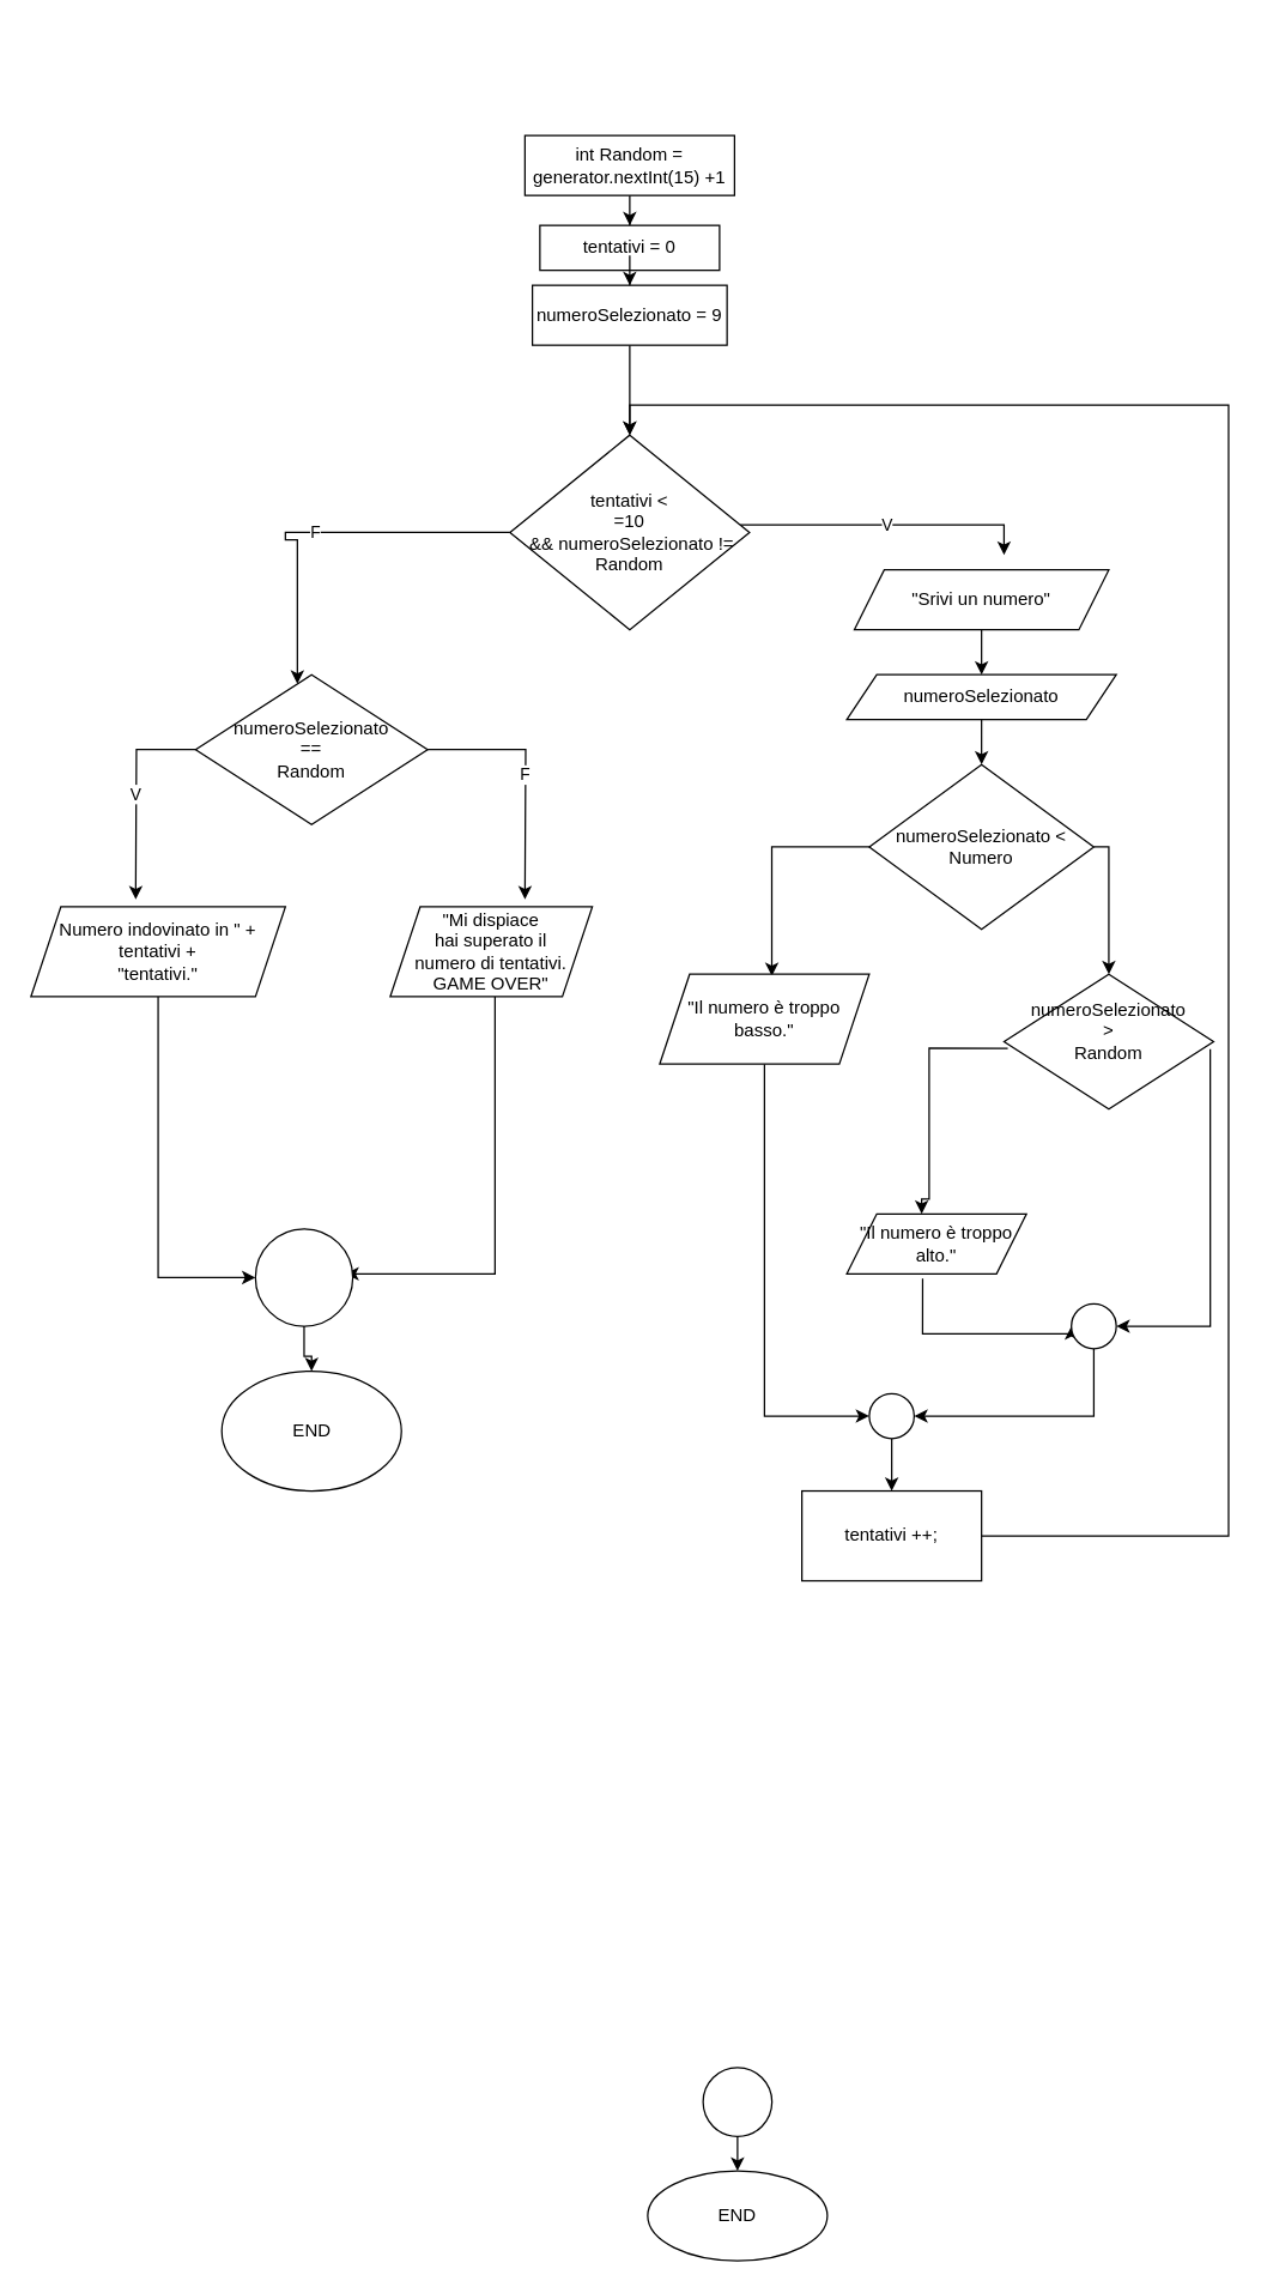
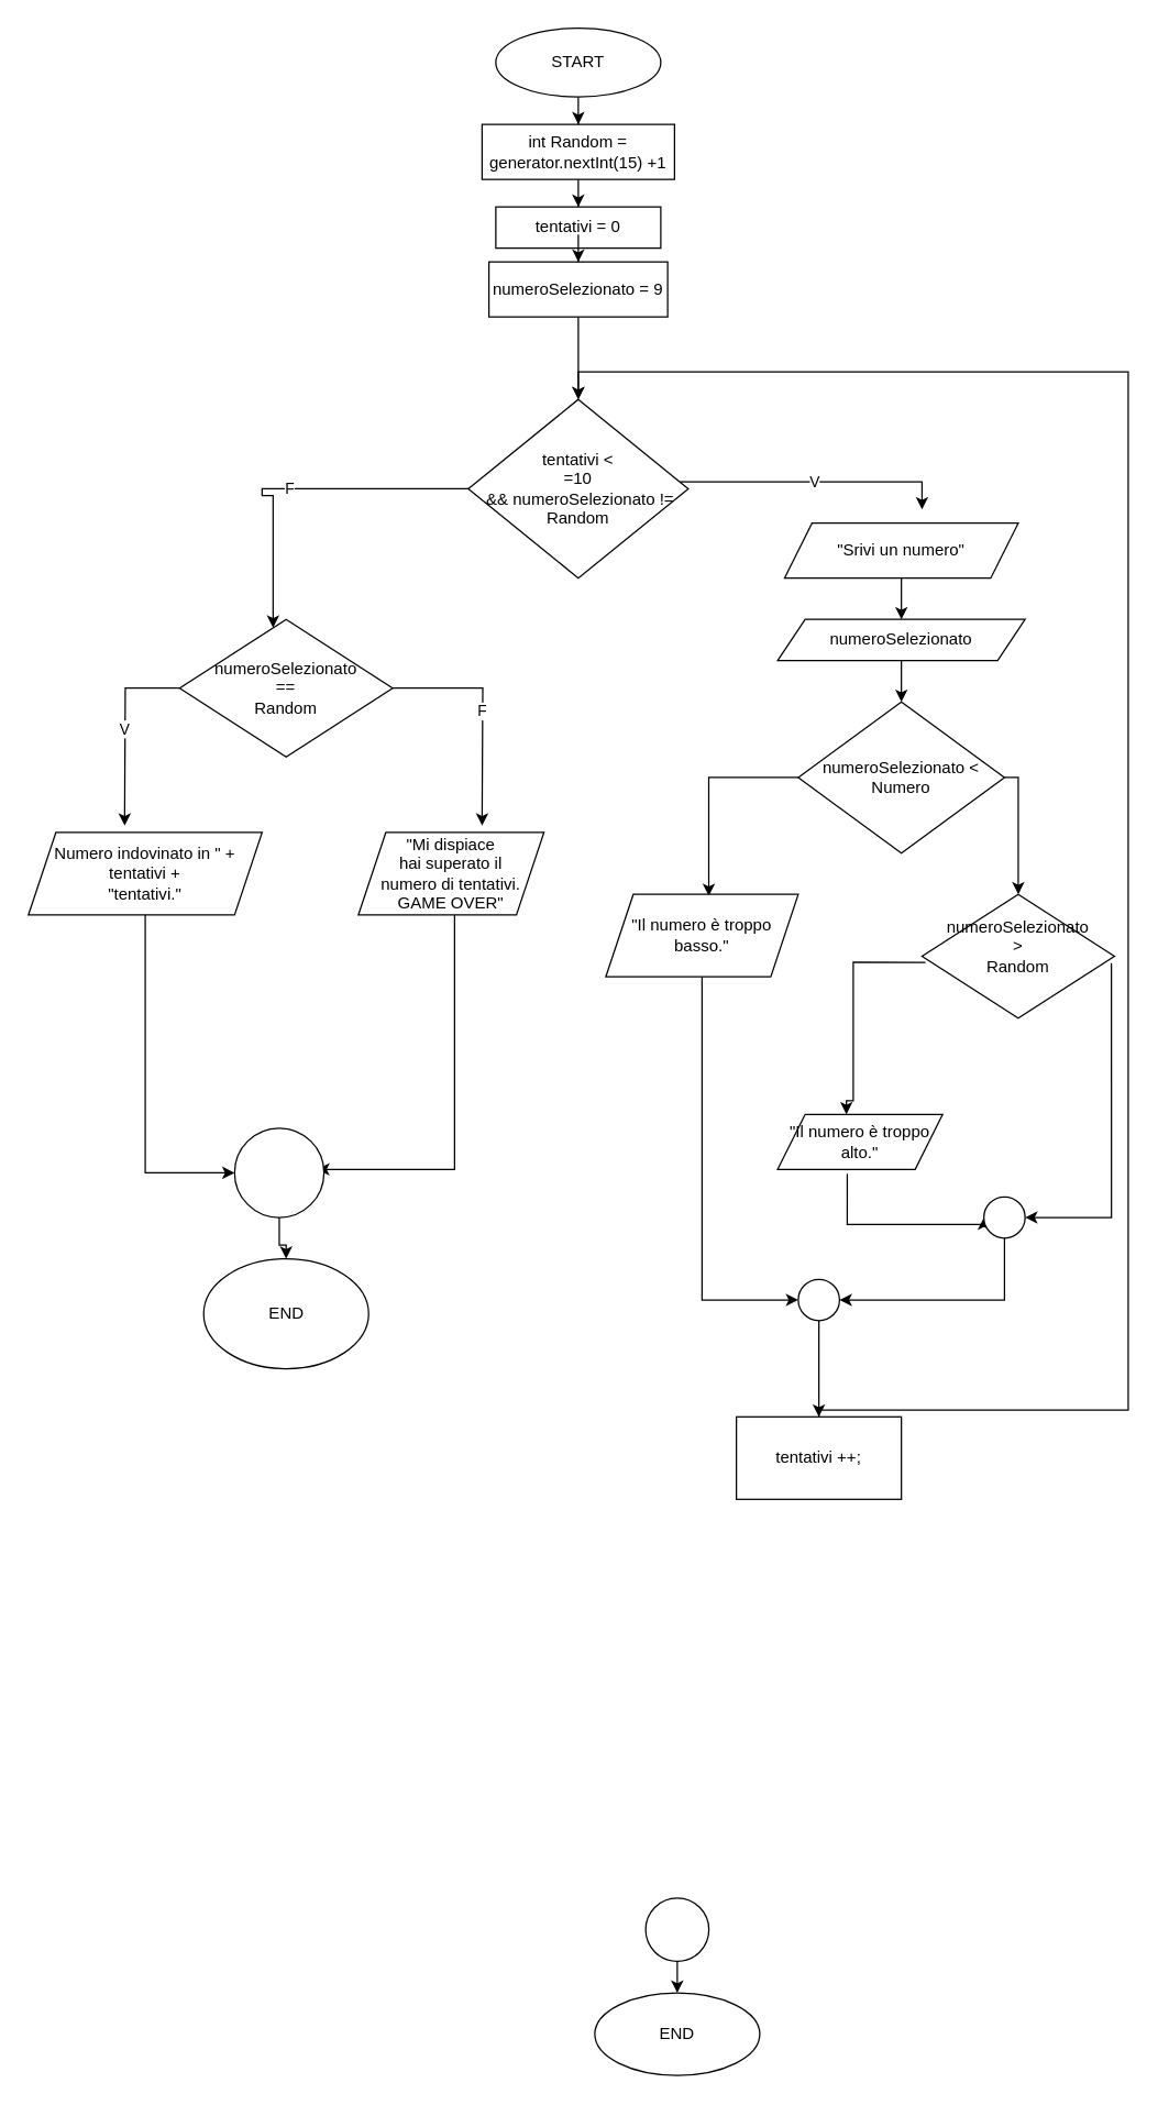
+ <mxCell id="3" value="START" style="ellipse;whiteSpace=wrap;html=1;" vertex="1" parent="1"><mxGeometry x="360" width="120" height="50" as="geometry" y="20" /></mxCell>
+ <mxCell id="2" style="edgeStyle=orthogonalEdgeStyle;rounded=0;orthogonalLoop=1;jettySize=auto;html=1;" edge="1" parent="1" source="3" target="4"><mxGeometry relative="1" as="geometry" /></mxCell>
- <mxCell id="12" value="tentativi ++;" style="rounded=0;whiteSpace=wrap;html=1;" vertex="1" parent="1"><mxGeometry x="535" y="995" width="120" height="60" as="geometry" /></mxCell>
+ <mxCell id="12" value="tentativi ++;" style="rounded=0;whiteSpace=wrap;html=1;" vertex="1" parent="1"><mxGeometry x="535" y="1030" width="120" height="60" as="geometry" /></mxCell>
